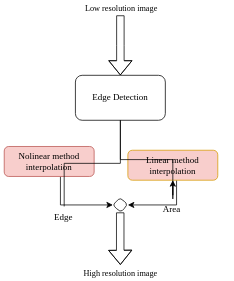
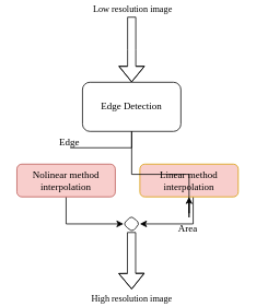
- <mxCell id="7" value="Nolinear method interpolation" style="whiteSpace=wrap;html=1;fontFamily=Verdana;rounded=1;fillColor=#f8cecc;strokeColor=#b85450;" parent="1" vertex="1"><mxGeometry x="5" y="195" width="120" height="40" as="geometry" /></mxCell>
+ <mxCell id="7" value="Nolinear method interpolation" style="whiteSpace=wrap;html=1;fontFamily=Verdana;rounded=1;fillColor=#f8cecc;strokeColor=#b85450;" parent="1" vertex="1"><mxGeometry x="20" y="200" width="120" height="40" as="geometry" /></mxCell>
- <mxCell id="16" value="Edge" style="text;whiteSpace=wrap;html=1;fontFamily=Verdana;" parent="1" vertex="1"><mxGeometry x="70" y="275" width="30" height="20" as="geometry" /></mxCell>
+ <mxCell id="16" value="Edge" style="text;whiteSpace=wrap;html=1;fontFamily=Verdana;" parent="1" vertex="1"><mxGeometry x="70" y="160" width="30" height="20" as="geometry" /></mxCell>
